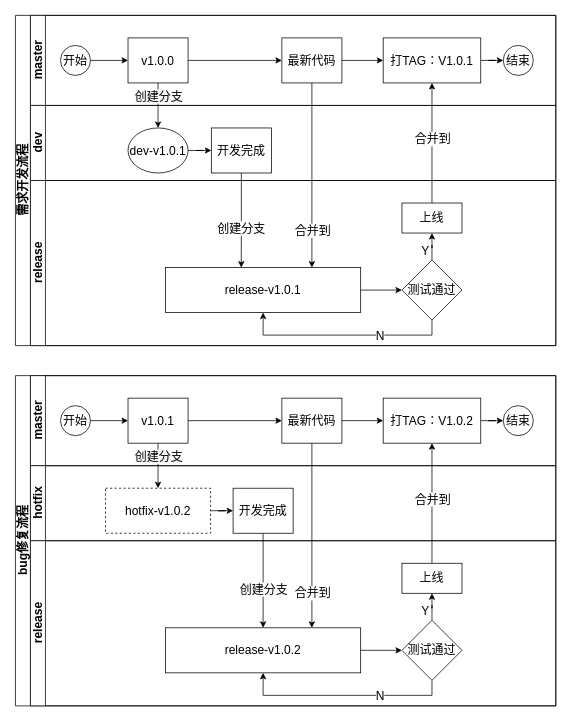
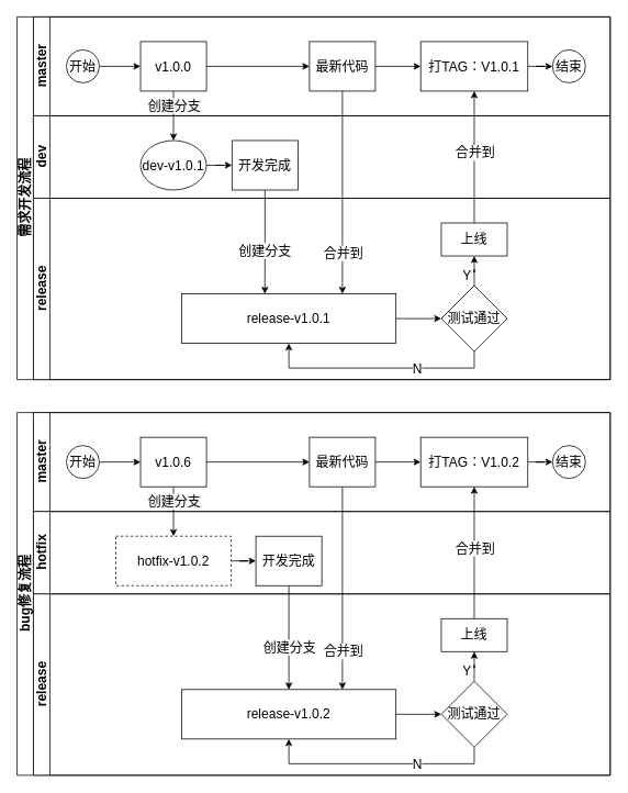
- <mxCell id="39" value="v1.0.1" style="rounded=0;whiteSpace=wrap;html=1;fontFamily=Helvetica;fontSize=16;fontColor=#000000;align=center;" parent="35" vertex="1"><mxGeometry x="130" y="30" width="80" height="60" as="geometry" /></mxCell>
+ <mxCell id="39" value="v1.0.6" style="rounded=0;whiteSpace=wrap;html=1;fontFamily=Helvetica;fontSize=16;fontColor=#000000;align=center;" parent="35" vertex="1"><mxGeometry x="130" y="30" width="80" height="60" as="geometry" /></mxCell>
